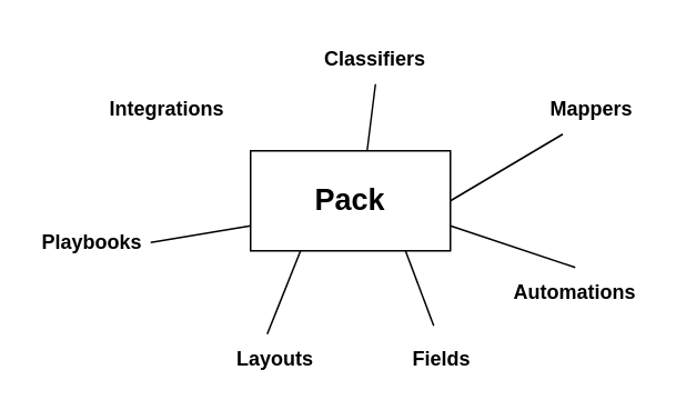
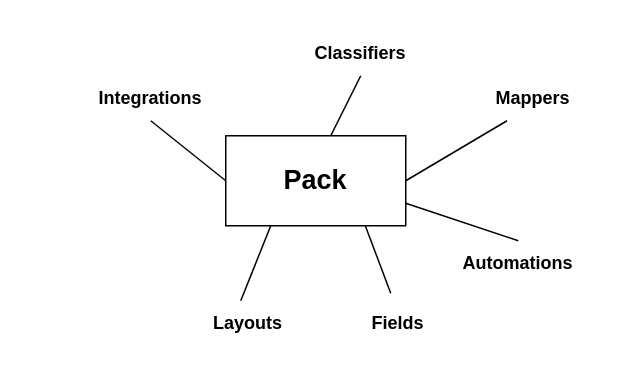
- <mxCell id="3" value="&lt;b&gt;Classifiers&lt;/b&gt;" style="text;html=1;strokeColor=none;fillColor=none;align=center;verticalAlign=middle;whiteSpace=wrap;rounded=0;" vertex="1" parent="1"><mxGeometry x="190" y="20" width="70" height="30" as="geometry" /></mxCell>
+ <mxCell id="3" value="&lt;b&gt;Classifiers&lt;/b&gt;" style="text;html=1;strokeColor=none;fillColor=none;align=center;verticalAlign=middle;whiteSpace=wrap;rounded=0;" vertex="1" parent="1"><mxGeometry x="205" y="20" width="70" height="30" as="geometry" /></mxCell>
+ <mxCell id="11" value="" style="endArrow=none;html=1;exitX=0.5;exitY=1;exitDx=0;exitDy=0;entryX=0;entryY=0.5;entryDx=0;entryDy=0;" edge="1" parent="1" source="6" target="2"><mxGeometry width="50" height="50" relative="1" as="geometry"><mxPoint x="50" y="130" as="sourcePoint" /><mxPoint x="130" y="110" as="targetPoint" /></mxGeometry></mxCell>
- <mxCell id="12" value="" style="endArrow=none;html=1;exitX=1;exitY=0.5;exitDx=0;exitDy=0;entryX=0;entryY=0.75;entryDx=0;entryDy=0;" edge="1" parent="1" source="5" target="2"><mxGeometry width="50" height="50" relative="1" as="geometry"><mxPoint x="95" y="140" as="sourcePoint" /><mxPoint x="150" y="180" as="targetPoint" /></mxGeometry></mxCell>
- <mxCell id="5" value="&lt;b&gt;Playbooks&lt;/b&gt;" style="text;html=1;strokeColor=none;fillColor=none;align=center;verticalAlign=middle;whiteSpace=wrap;rounded=0;" vertex="1" parent="1"><mxGeometry x="20" y="130" width="70" height="30" as="geometry" /></mxCell>
